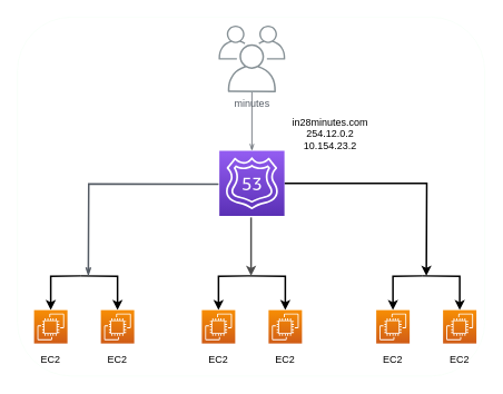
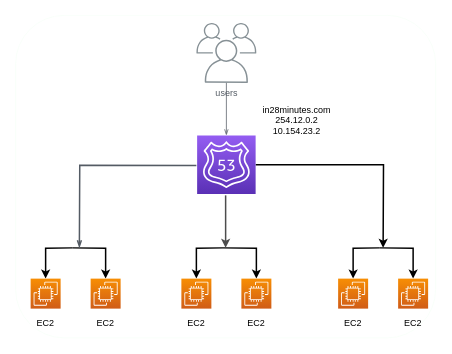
- <mxCell id="9" value="minutes" style="outlineConnect=0;gradientColor=none;fontColor=#545B64;strokeColor=none;fillColor=#879196;dashed=0;verticalLabelPosition=bottom;verticalAlign=top;align=center;html=1;fontSize=12;fontStyle=0;aspect=fixed;shape=mxgraph.aws4.illustration_users;pointerEvents=1;shadow=0;" parent="1" vertex="1"><mxGeometry x="261" y="30" width="80" height="80" as="geometry" /></mxCell>
+ <mxCell id="9" value="users" style="outlineConnect=0;gradientColor=none;fontColor=#545B64;strokeColor=none;fillColor=#879196;dashed=0;verticalLabelPosition=bottom;verticalAlign=top;align=center;html=1;fontSize=12;fontStyle=0;aspect=fixed;shape=mxgraph.aws4.illustration_users;pointerEvents=1;shadow=0;" parent="1" vertex="1"><mxGeometry x="261" y="30" width="80" height="80" as="geometry" /></mxCell>
